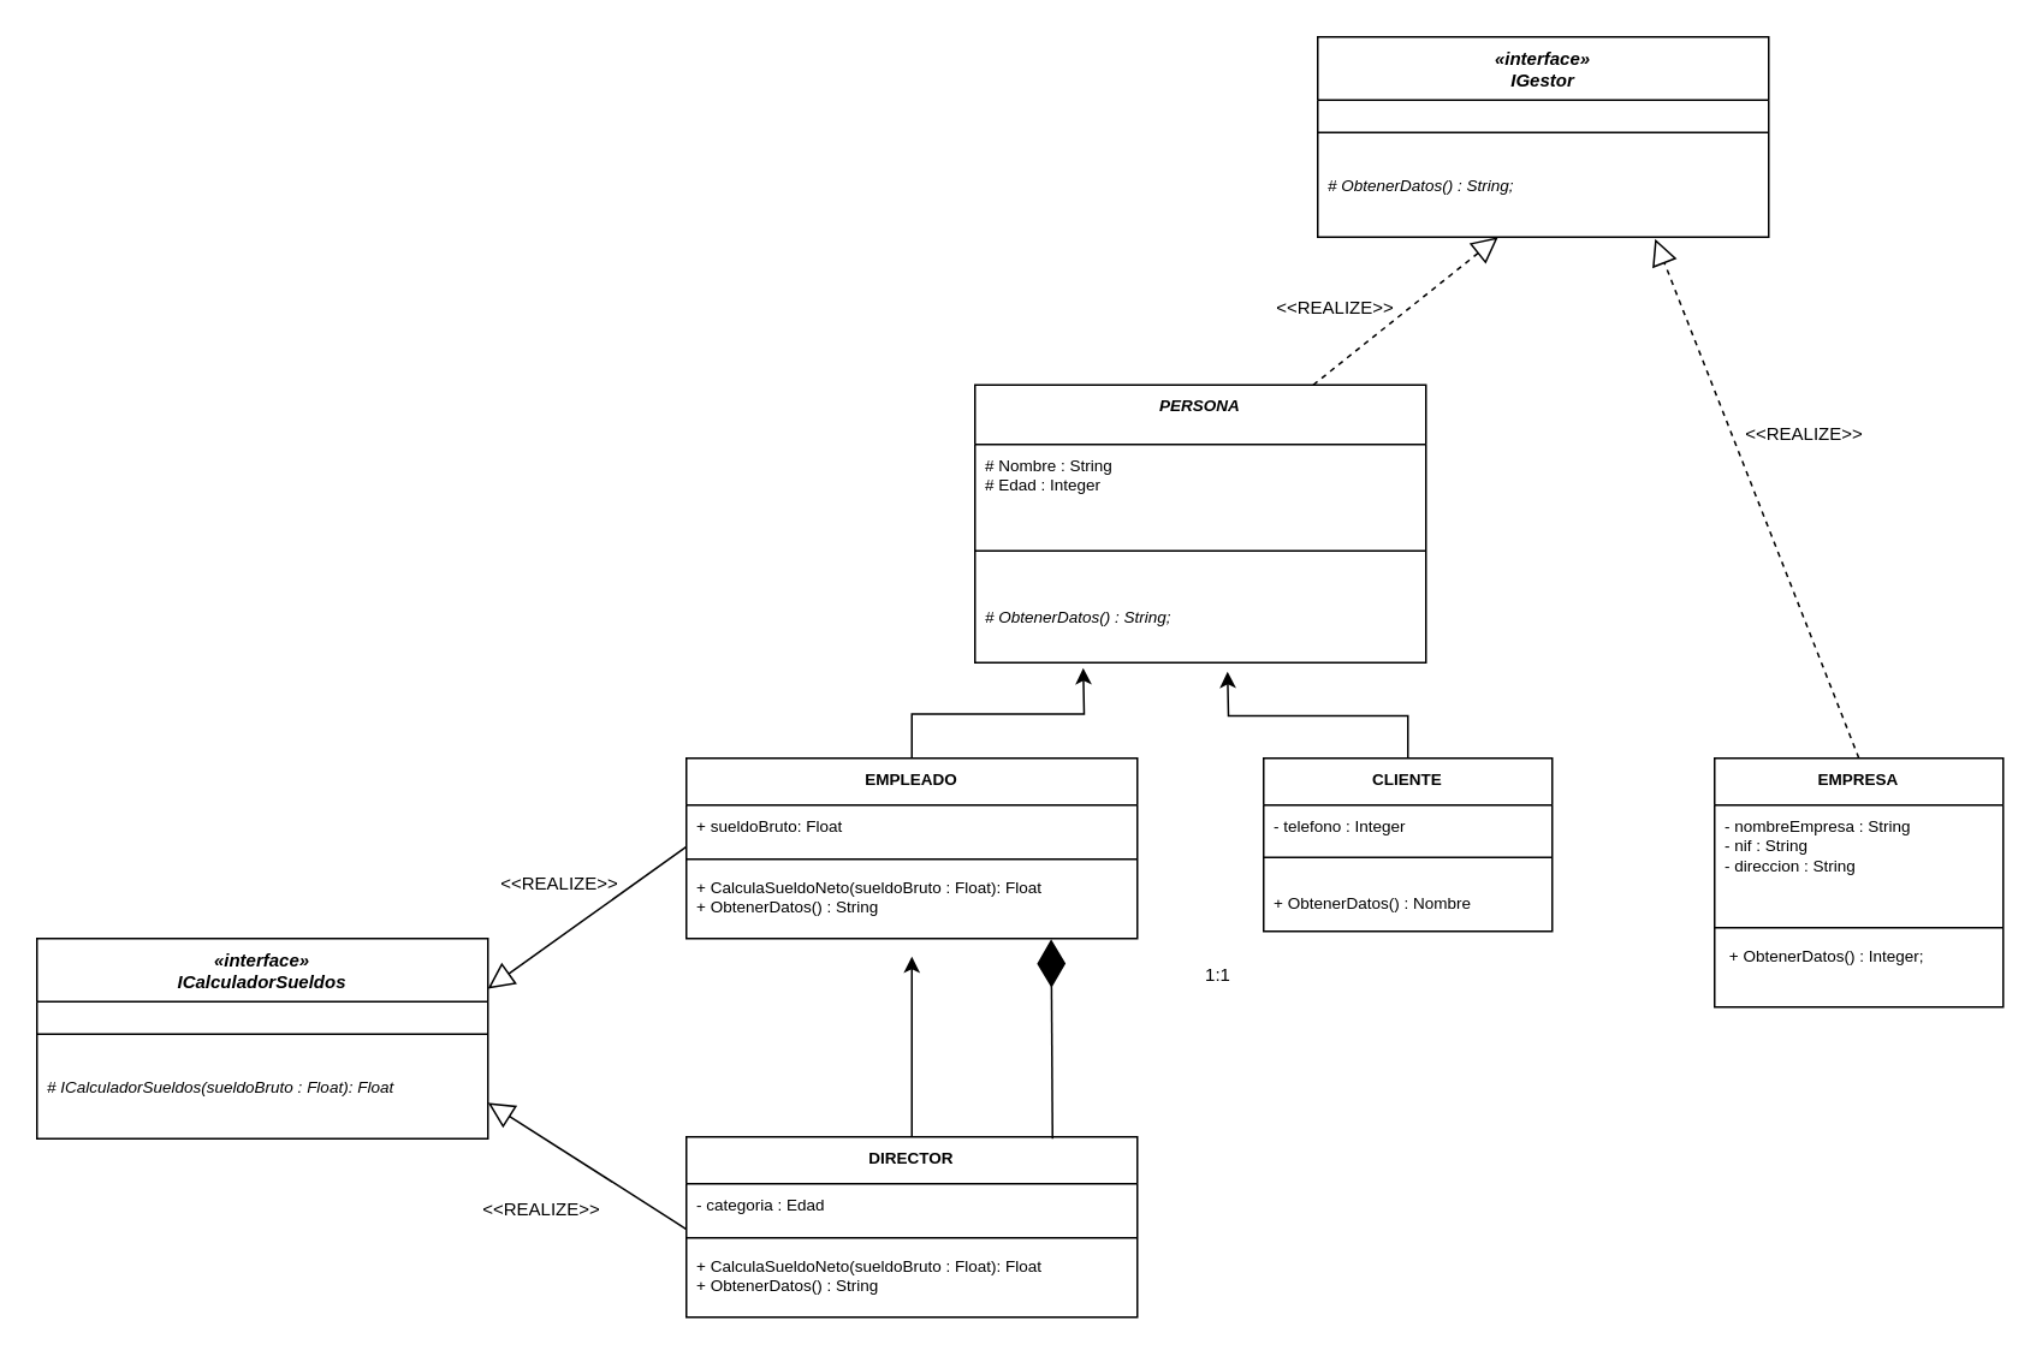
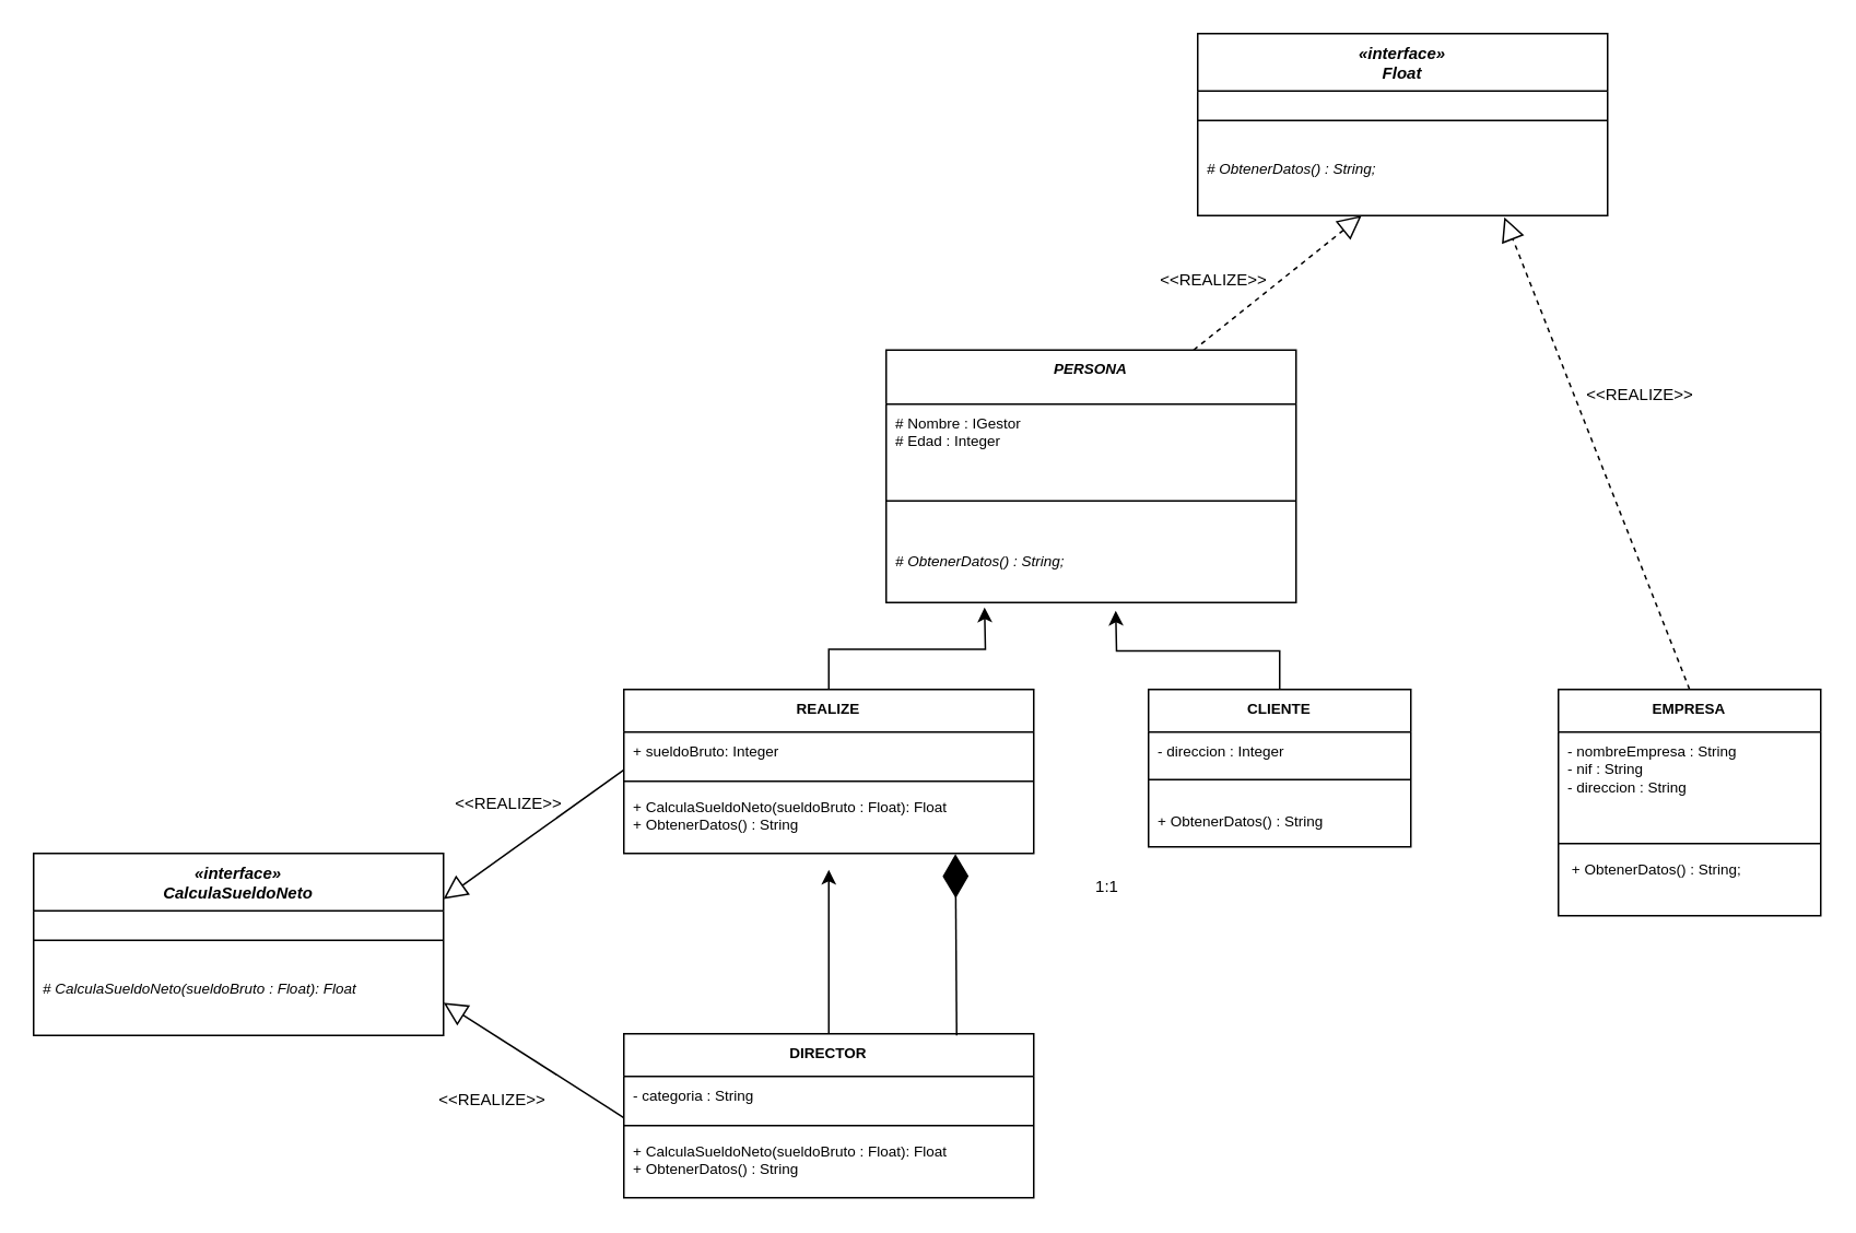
- <mxCell id="25" value="«interface»&#10;IGestor" style="swimlane;fontStyle=3;align=center;verticalAlign=top;childLayout=stackLayout;horizontal=1;startSize=35;horizontalStack=0;resizeParent=1;resizeParentMax=0;resizeLast=0;collapsible=1;marginBottom=0;fontSize=10;" vertex="1" parent="1"><mxGeometry x="730" y="20" width="250" height="111" as="geometry" /></mxCell>
+ <mxCell id="25" value="«interface»&#10;Float" style="swimlane;fontStyle=3;align=center;verticalAlign=top;childLayout=stackLayout;horizontal=1;startSize=35;horizontalStack=0;resizeParent=1;resizeParentMax=0;resizeLast=0;collapsible=1;marginBottom=0;fontSize=10;" vertex="1" parent="1"><mxGeometry x="730" y="20" width="250" height="111" as="geometry" /></mxCell>
- <mxCell id="7" value="# Nombre : String&#10;# Edad : Integer" style="text;strokeColor=none;fillColor=none;align=left;verticalAlign=top;spacingLeft=4;spacingRight=4;overflow=hidden;rotatable=0;points=[[0,0.5],[1,0.5]];portConstraint=eastwest;fontSize=9;" vertex="1" parent="6"><mxGeometry y="33" width="250" height="34" as="geometry" /></mxCell>
+ <mxCell id="7" value="# Nombre : IGestor&#10;# Edad : Integer" style="text;strokeColor=none;fillColor=none;align=left;verticalAlign=top;spacingLeft=4;spacingRight=4;overflow=hidden;rotatable=0;points=[[0,0.5],[1,0.5]];portConstraint=eastwest;fontSize=9;" vertex="1" parent="6"><mxGeometry y="33" width="250" height="34" as="geometry" /></mxCell>
- <mxCell id="11" value="EMPLEADO" style="swimlane;fontStyle=1;align=center;verticalAlign=top;childLayout=stackLayout;horizontal=1;startSize=26;horizontalStack=0;resizeParent=1;resizeParentMax=0;resizeLast=0;collapsible=1;marginBottom=0;fontSize=9;" vertex="1" parent="1"><mxGeometry x="380" y="420" width="250" height="100" as="geometry" /></mxCell>
+ <mxCell id="11" value="REALIZE" style="swimlane;fontStyle=1;align=center;verticalAlign=top;childLayout=stackLayout;horizontal=1;startSize=26;horizontalStack=0;resizeParent=1;resizeParentMax=0;resizeLast=0;collapsible=1;marginBottom=0;fontSize=9;" vertex="1" parent="1"><mxGeometry x="380" y="420" width="250" height="100" as="geometry" /></mxCell>
- <mxCell id="12" value="+ sueldoBruto: Float" style="text;strokeColor=none;fillColor=none;align=left;verticalAlign=top;spacingLeft=4;spacingRight=4;overflow=hidden;rotatable=0;points=[[0,0.5],[1,0.5]];portConstraint=eastwest;fontSize=9;" vertex="1" parent="11"><mxGeometry y="26" width="250" height="26" as="geometry" /></mxCell>
+ <mxCell id="12" value="+ sueldoBruto: Integer" style="text;strokeColor=none;fillColor=none;align=left;verticalAlign=top;spacingLeft=4;spacingRight=4;overflow=hidden;rotatable=0;points=[[0,0.5],[1,0.5]];portConstraint=eastwest;fontSize=9;" vertex="1" parent="11"><mxGeometry y="26" width="250" height="26" as="geometry" /></mxCell>
- <mxCell id="17" value="- telefono : Integer" style="text;strokeColor=none;fillColor=none;align=left;verticalAlign=top;spacingLeft=4;spacingRight=4;overflow=hidden;rotatable=0;points=[[0,0.5],[1,0.5]];portConstraint=eastwest;fontSize=9;" vertex="1" parent="16"><mxGeometry y="26" width="160" height="26" as="geometry" /></mxCell>
+ <mxCell id="17" value="- direccion : Integer" style="text;strokeColor=none;fillColor=none;align=left;verticalAlign=top;spacingLeft=4;spacingRight=4;overflow=hidden;rotatable=0;points=[[0,0.5],[1,0.5]];portConstraint=eastwest;fontSize=9;" vertex="1" parent="16"><mxGeometry y="26" width="160" height="26" as="geometry" /></mxCell>
- <mxCell id="19" value=" &#10;+ ObtenerDatos() : Nombre" style="text;strokeColor=none;fillColor=none;align=left;verticalAlign=top;spacingLeft=4;spacingRight=4;overflow=hidden;rotatable=0;points=[[0,0.5],[1,0.5]];portConstraint=eastwest;fontSize=9;" vertex="1" parent="16"><mxGeometry y="58" width="160" height="38" as="geometry" /></mxCell>
+ <mxCell id="19" value=" &#10;+ ObtenerDatos() : String" style="text;strokeColor=none;fillColor=none;align=left;verticalAlign=top;spacingLeft=4;spacingRight=4;overflow=hidden;rotatable=0;points=[[0,0.5],[1,0.5]];portConstraint=eastwest;fontSize=9;" vertex="1" parent="16"><mxGeometry y="58" width="160" height="38" as="geometry" /></mxCell>
- <mxCell id="5" value=" + ObtenerDatos() : Integer;" style="text;strokeColor=none;fillColor=none;align=left;verticalAlign=top;spacingLeft=4;spacingRight=4;overflow=hidden;rotatable=0;points=[[0,0.5],[1,0.5]];portConstraint=eastwest;fontSize=9;fontStyle=0" vertex="1" parent="2"><mxGeometry y="98" width="160" height="40" as="geometry" /></mxCell>
+ <mxCell id="5" value=" + ObtenerDatos() : String;" style="text;strokeColor=none;fillColor=none;align=left;verticalAlign=top;spacingLeft=4;spacingRight=4;overflow=hidden;rotatable=0;points=[[0,0.5],[1,0.5]];portConstraint=eastwest;fontSize=9;fontStyle=0" vertex="1" parent="2"><mxGeometry y="98" width="160" height="40" as="geometry" /></mxCell>
- <mxCell id="28" value="«interface»&#10;ICalculadorSueldos" style="swimlane;fontStyle=3;align=center;verticalAlign=top;childLayout=stackLayout;horizontal=1;startSize=35;horizontalStack=0;resizeParent=1;resizeParentMax=0;resizeLast=0;collapsible=1;marginBottom=0;fontSize=10;" vertex="1" parent="1"><mxGeometry x="20" y="520" width="250" height="111" as="geometry" /></mxCell>
+ <mxCell id="28" value="«interface»&#10;CalculaSueldoNeto" style="swimlane;fontStyle=3;align=center;verticalAlign=top;childLayout=stackLayout;horizontal=1;startSize=35;horizontalStack=0;resizeParent=1;resizeParentMax=0;resizeLast=0;collapsible=1;marginBottom=0;fontSize=10;" vertex="1" parent="1"><mxGeometry x="20" y="520" width="250" height="111" as="geometry" /></mxCell>
- <mxCell id="30" value="# ICalculadorSueldos(sueldoBruto : Float): Float " style="text;strokeColor=none;fillColor=none;align=left;verticalAlign=top;spacingLeft=4;spacingRight=4;overflow=hidden;rotatable=0;points=[[0,0.5],[1,0.5]];portConstraint=eastwest;fontSize=9;fontStyle=2" vertex="1" parent="28"><mxGeometry y="71" width="250" height="40" as="geometry" /></mxCell>
+ <mxCell id="30" value="# CalculaSueldoNeto(sueldoBruto : Float): Float " style="text;strokeColor=none;fillColor=none;align=left;verticalAlign=top;spacingLeft=4;spacingRight=4;overflow=hidden;rotatable=0;points=[[0,0.5],[1,0.5]];portConstraint=eastwest;fontSize=9;fontStyle=2" vertex="1" parent="28"><mxGeometry y="71" width="250" height="40" as="geometry" /></mxCell>
- <mxCell id="22" value="- categoria : Edad" style="text;strokeColor=none;fillColor=none;align=left;verticalAlign=top;spacingLeft=4;spacingRight=4;overflow=hidden;rotatable=0;points=[[0,0.5],[1,0.5]];portConstraint=eastwest;fontSize=9;" vertex="1" parent="21"><mxGeometry y="26" width="250" height="26" as="geometry" /></mxCell>
+ <mxCell id="22" value="- categoria : String" style="text;strokeColor=none;fillColor=none;align=left;verticalAlign=top;spacingLeft=4;spacingRight=4;overflow=hidden;rotatable=0;points=[[0,0.5],[1,0.5]];portConstraint=eastwest;fontSize=9;" vertex="1" parent="21"><mxGeometry y="26" width="250" height="26" as="geometry" /></mxCell>
